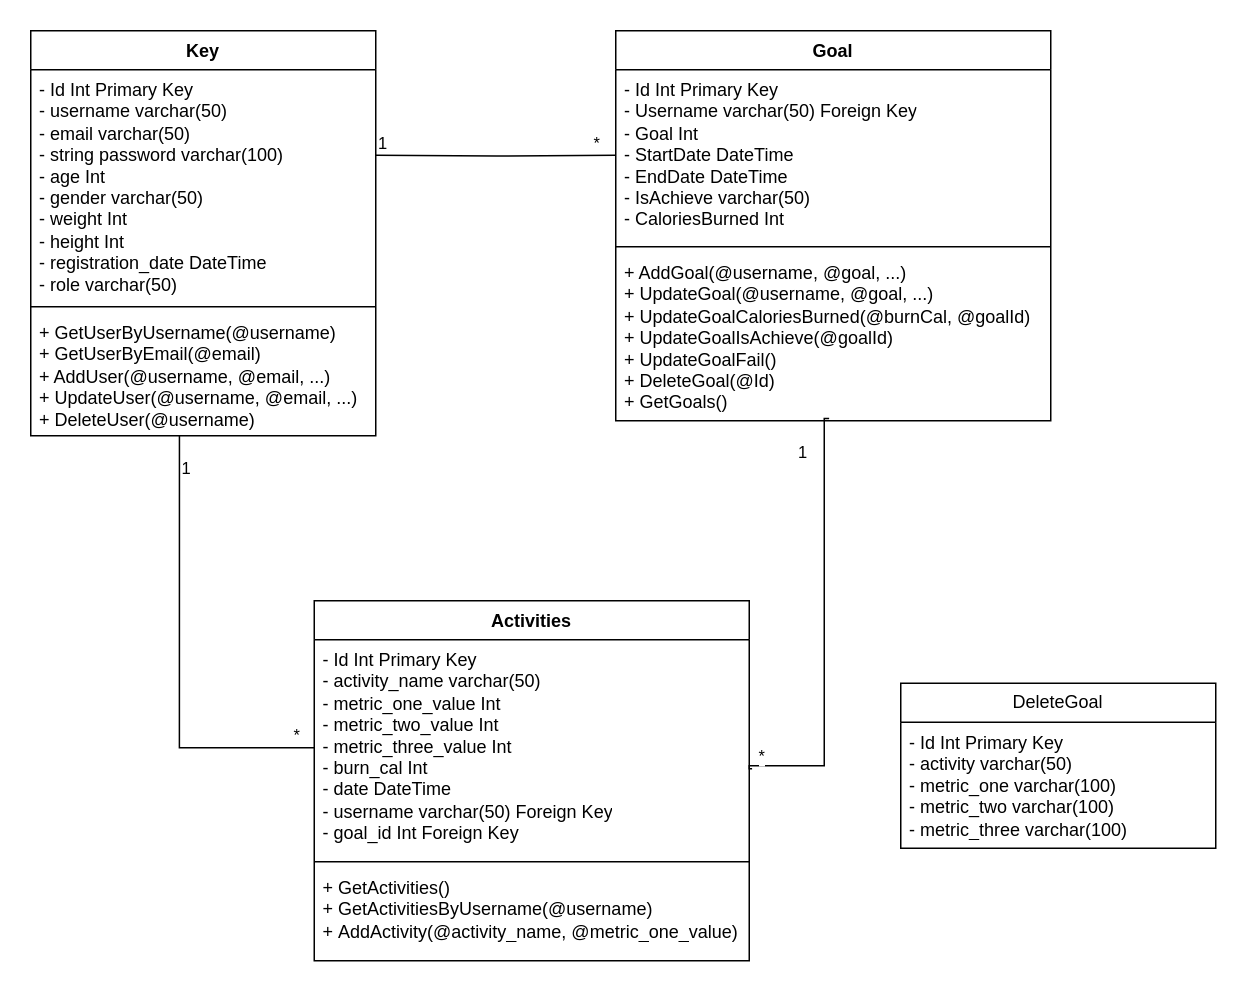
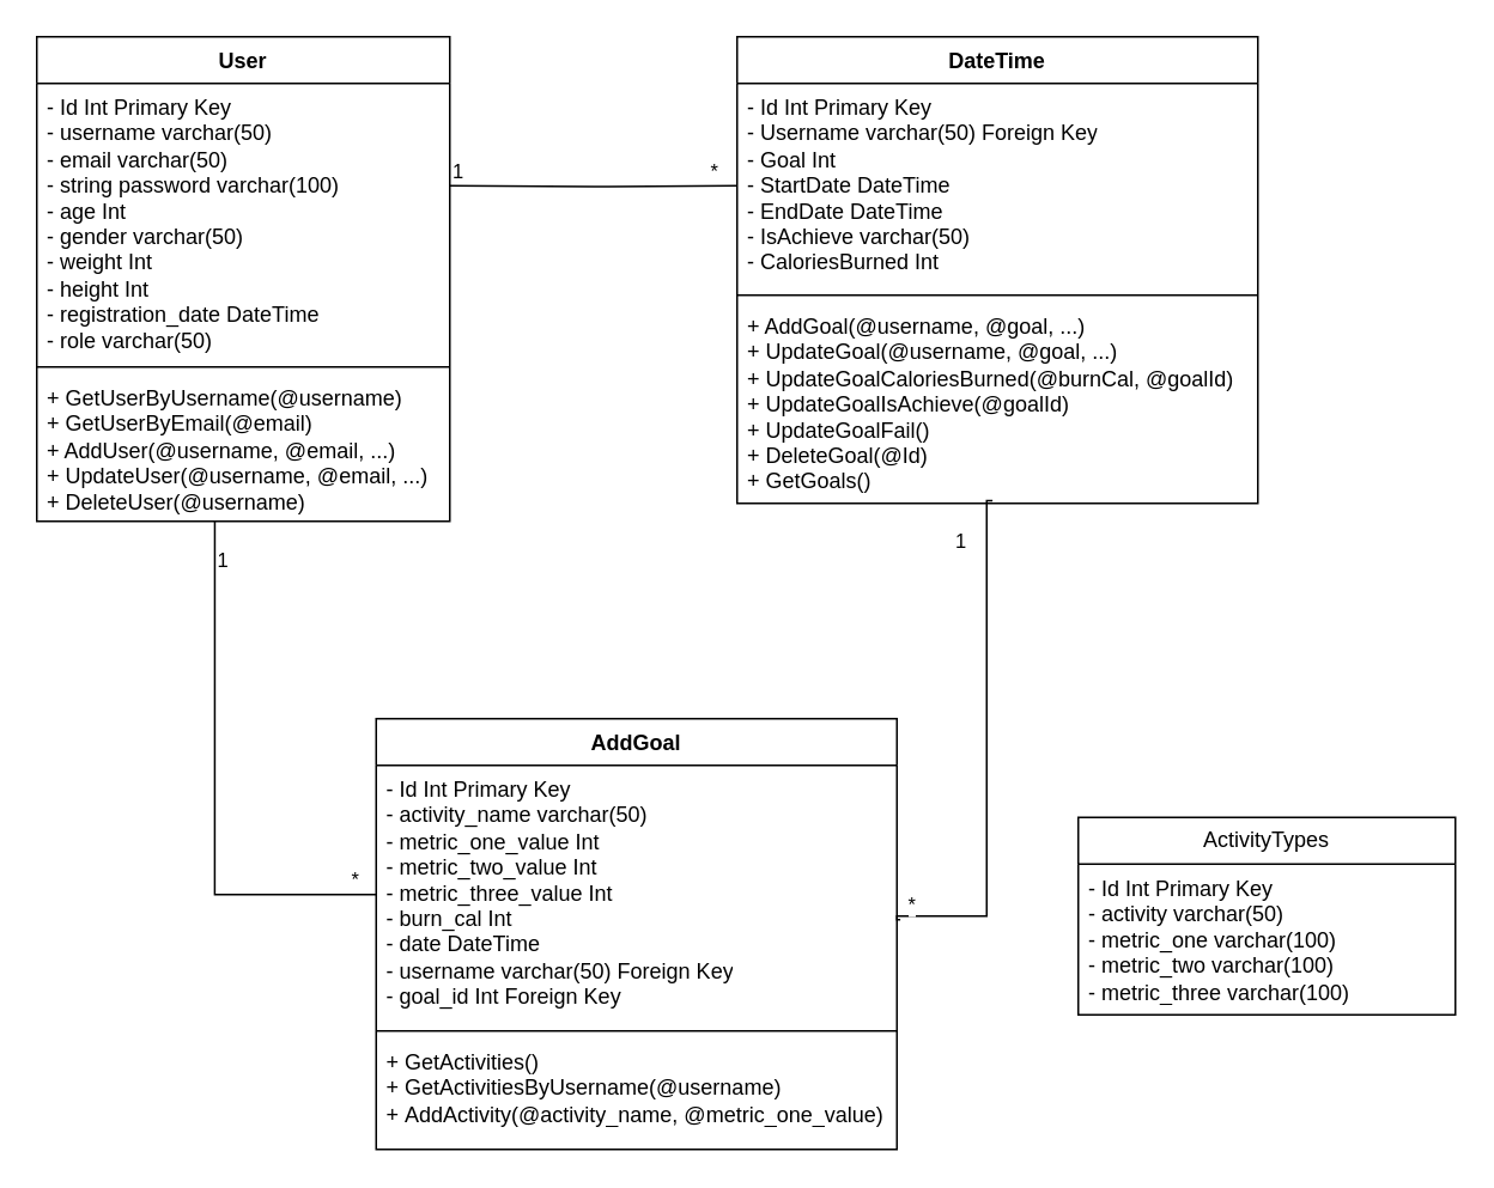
- <mxCell id="2" value="Key" style="swimlane;fontStyle=1;align=center;verticalAlign=top;childLayout=stackLayout;horizontal=1;startSize=26;horizontalStack=0;resizeParent=1;resizeParentMax=0;resizeLast=0;collapsible=1;marginBottom=0;whiteSpace=wrap;html=1;" vertex="1" parent="1"><mxGeometry x="20" y="20" width="230" height="270" as="geometry" /></mxCell>
+ <mxCell id="2" value="User" style="swimlane;fontStyle=1;align=center;verticalAlign=top;childLayout=stackLayout;horizontal=1;startSize=26;horizontalStack=0;resizeParent=1;resizeParentMax=0;resizeLast=0;collapsible=1;marginBottom=0;whiteSpace=wrap;html=1;" vertex="1" parent="1"><mxGeometry x="20" y="20" width="230" height="270" as="geometry" /></mxCell>
- <mxCell id="6" value="Goal" style="swimlane;fontStyle=1;align=center;verticalAlign=top;childLayout=stackLayout;horizontal=1;startSize=26;horizontalStack=0;resizeParent=1;resizeParentMax=0;resizeLast=0;collapsible=1;marginBottom=0;whiteSpace=wrap;html=1;" vertex="1" parent="1"><mxGeometry x="410" y="20" width="290" height="260" as="geometry" /></mxCell>
+ <mxCell id="6" value="DateTime" style="swimlane;fontStyle=1;align=center;verticalAlign=top;childLayout=stackLayout;horizontal=1;startSize=26;horizontalStack=0;resizeParent=1;resizeParentMax=0;resizeLast=0;collapsible=1;marginBottom=0;whiteSpace=wrap;html=1;" vertex="1" parent="1"><mxGeometry x="410" y="20" width="290" height="260" as="geometry" /></mxCell>
- <mxCell id="13" value="Activities" style="swimlane;fontStyle=1;align=center;verticalAlign=top;childLayout=stackLayout;horizontal=1;startSize=26;horizontalStack=0;resizeParent=1;resizeParentMax=0;resizeLast=0;collapsible=1;marginBottom=0;whiteSpace=wrap;html=1;" vertex="1" parent="1"><mxGeometry x="209" y="400" width="290" height="240" as="geometry" /></mxCell>
+ <mxCell id="13" value="AddGoal" style="swimlane;fontStyle=1;align=center;verticalAlign=top;childLayout=stackLayout;horizontal=1;startSize=26;horizontalStack=0;resizeParent=1;resizeParentMax=0;resizeLast=0;collapsible=1;marginBottom=0;whiteSpace=wrap;html=1;" vertex="1" parent="1"><mxGeometry x="209" y="400" width="290" height="240" as="geometry" /></mxCell>
- <mxCell id="23" value="DeleteGoal" style="swimlane;fontStyle=0;childLayout=stackLayout;horizontal=1;startSize=26;fillColor=none;horizontalStack=0;resizeParent=1;resizeParentMax=0;resizeLast=0;collapsible=1;marginBottom=0;whiteSpace=wrap;html=1;" vertex="1" parent="1"><mxGeometry x="600" y="455" width="210" height="110" as="geometry" /></mxCell>
+ <mxCell id="23" value="ActivityTypes" style="swimlane;fontStyle=0;childLayout=stackLayout;horizontal=1;startSize=26;fillColor=none;horizontalStack=0;resizeParent=1;resizeParentMax=0;resizeLast=0;collapsible=1;marginBottom=0;whiteSpace=wrap;html=1;" vertex="1" parent="1"><mxGeometry x="600" y="455" width="210" height="110" as="geometry" /></mxCell>
